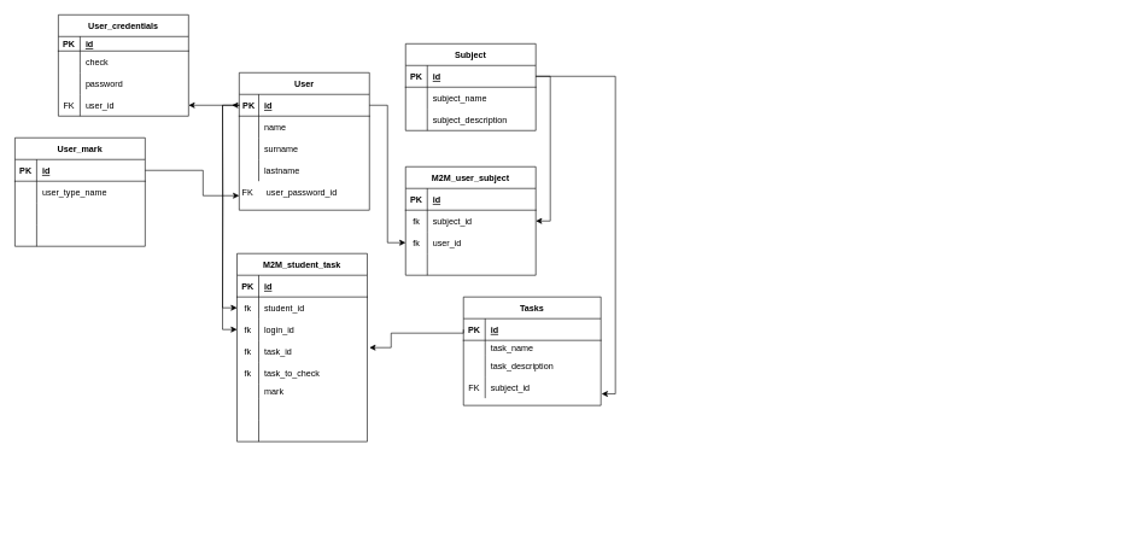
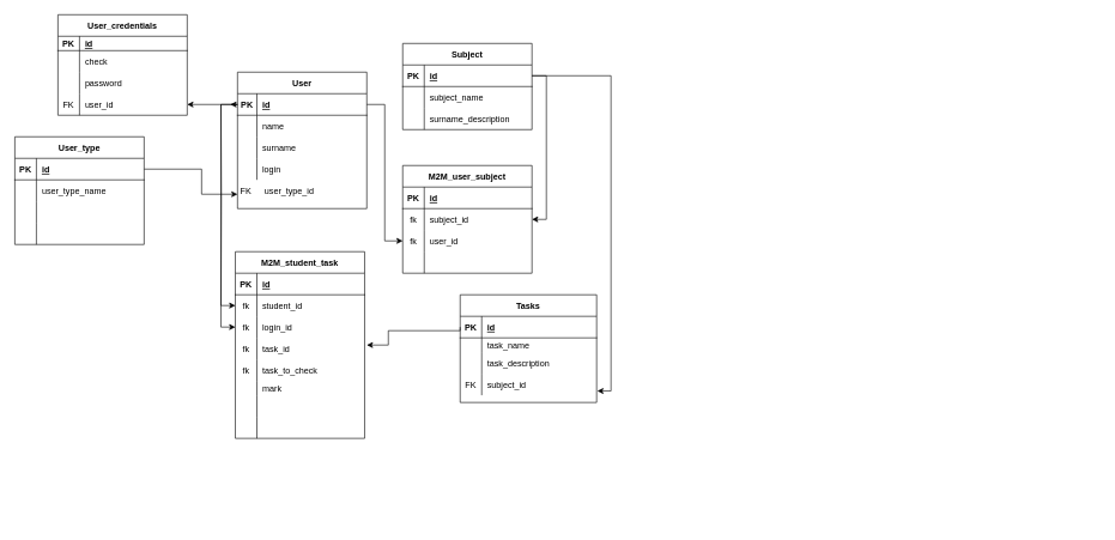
- <mxCell id="15" value="subject_description" style="shape=partialRectangle;connectable=0;fillColor=none;top=0;left=0;bottom=0;right=0;align=left;spacingLeft=6;overflow=hidden;" vertex="1" parent="13"><mxGeometry x="30" width="150" height="30" as="geometry"><mxRectangle width="150" height="30" as="alternateBounds" /></mxGeometry></mxCell>
+ <mxCell id="15" value="surname_description" style="shape=partialRectangle;connectable=0;fillColor=none;top=0;left=0;bottom=0;right=0;align=left;spacingLeft=6;overflow=hidden;" vertex="1" parent="13"><mxGeometry x="30" width="150" height="30" as="geometry"><mxRectangle width="150" height="30" as="alternateBounds" /></mxGeometry></mxCell>
- <mxCell id="81" value="User_mark" style="shape=table;startSize=30;container=1;collapsible=1;childLayout=tableLayout;fixedRows=1;rowLines=0;fontStyle=1;align=center;resizeLast=1;strokeColor=#000000;" vertex="1" parent="1"><mxGeometry x="20" y="190" width="180" height="150" as="geometry" /></mxCell>
+ <mxCell id="81" value="User_type" style="shape=table;startSize=30;container=1;collapsible=1;childLayout=tableLayout;fixedRows=1;rowLines=0;fontStyle=1;align=center;resizeLast=1;strokeColor=#000000;" vertex="1" parent="1"><mxGeometry x="20" y="190" width="180" height="150" as="geometry" /></mxCell>
- <mxCell id="79" value="lastname" style="shape=partialRectangle;connectable=0;fillColor=none;top=0;left=0;bottom=0;right=0;align=left;spacingLeft=6;overflow=hidden;" vertex="1" parent="77"><mxGeometry x="27" width="153" height="30" as="geometry"><mxRectangle width="153" height="30" as="alternateBounds" /></mxGeometry></mxCell>
+ <mxCell id="79" value="login" style="shape=partialRectangle;connectable=0;fillColor=none;top=0;left=0;bottom=0;right=0;align=left;spacingLeft=6;overflow=hidden;" vertex="1" parent="77"><mxGeometry x="27" width="153" height="30" as="geometry"><mxRectangle width="153" height="30" as="alternateBounds" /></mxGeometry></mxCell>
- <mxCell id="108" value="user_password_id" style="shape=partialRectangle;connectable=0;fillColor=none;top=0;left=0;bottom=0;right=0;align=left;spacingLeft=6;overflow=hidden;" vertex="1" parent="1"><mxGeometry x="360" y="250" width="150" height="30" as="geometry"><mxRectangle width="150" height="30" as="alternateBounds" /></mxGeometry></mxCell>
+ <mxCell id="108" value="user_type_id" style="shape=partialRectangle;connectable=0;fillColor=none;top=0;left=0;bottom=0;right=0;align=left;spacingLeft=6;overflow=hidden;" vertex="1" parent="1"><mxGeometry x="360" y="250" width="150" height="30" as="geometry"><mxRectangle width="150" height="30" as="alternateBounds" /></mxGeometry></mxCell>
